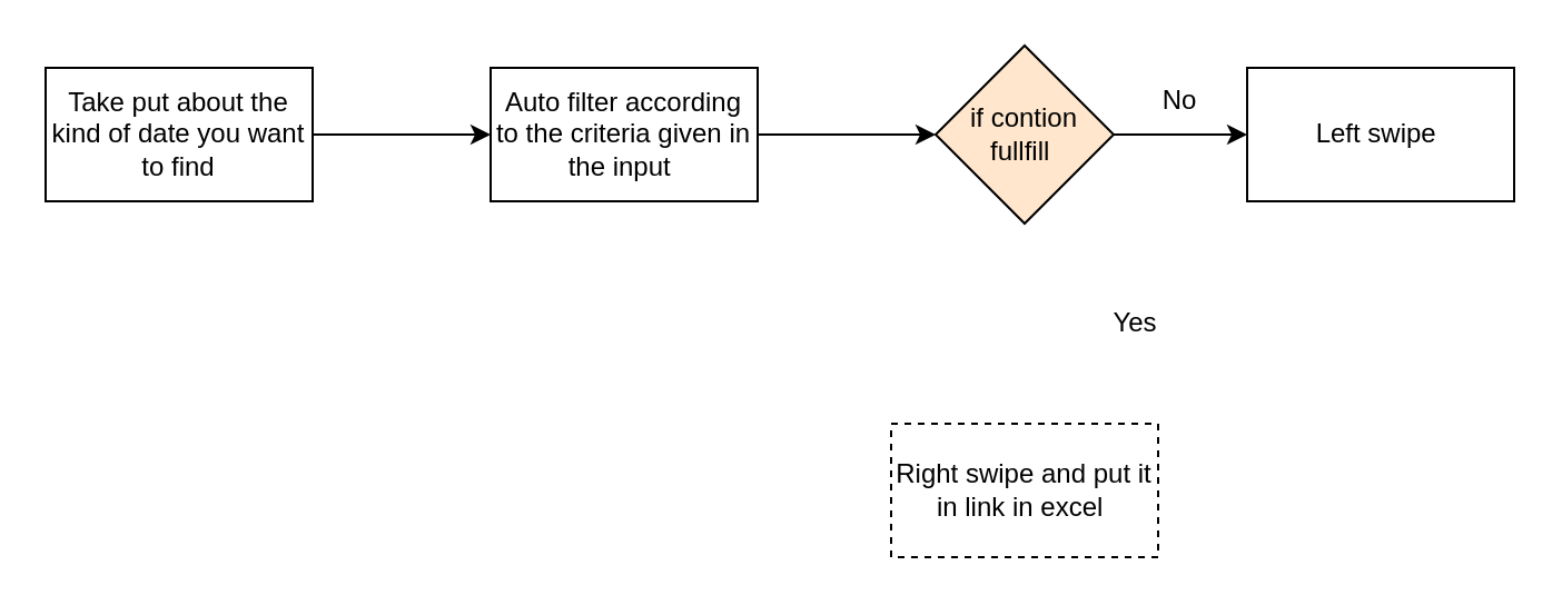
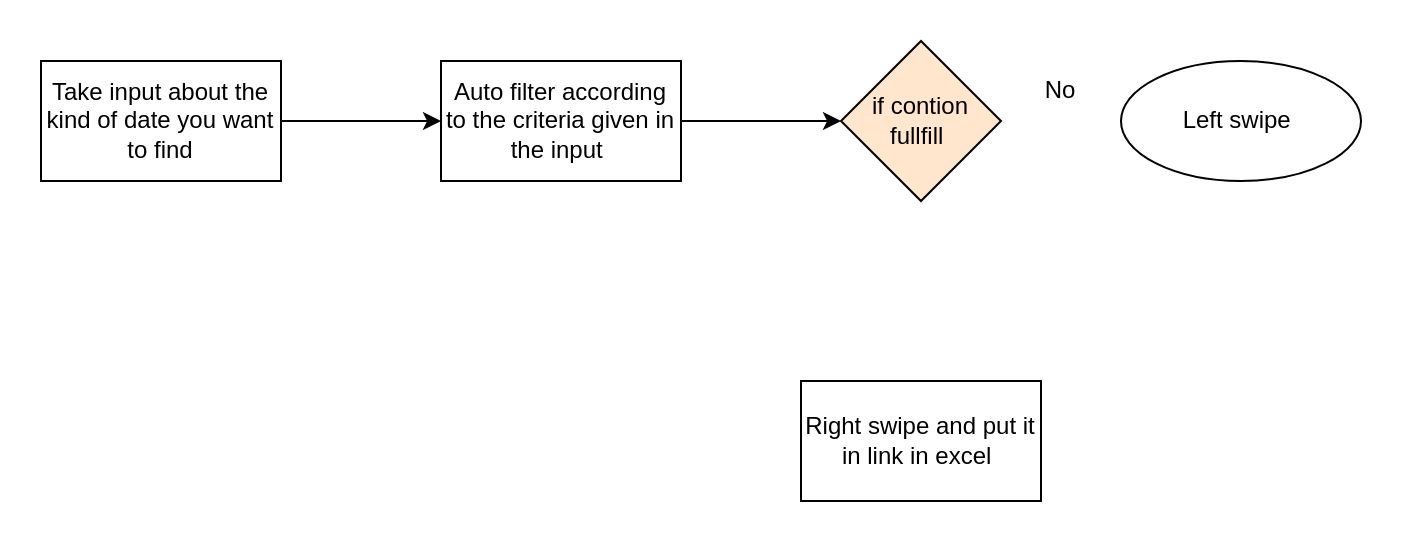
- <mxCell id="3" value="Take put about the kind of date you want to find" style="rounded=0;whiteSpace=wrap;html=1;" vertex="1" parent="1"><mxGeometry x="20" y="30" width="120" height="60" as="geometry" /></mxCell>
+ <mxCell id="3" value="Take input about the kind of date you want to find" style="rounded=0;whiteSpace=wrap;html=1;" vertex="1" parent="1"><mxGeometry x="20" y="30" width="120" height="60" as="geometry" /></mxCell>
- <mxCell id="6" value="" style="edgeStyle=orthogonalEdgeStyle;rounded=0;orthogonalLoop=1;jettySize=auto;html=1;" edge="1" parent="1" source="7" target="9"><mxGeometry relative="1" as="geometry" /></mxCell>
- <mxCell id="9" value="Left swipe&amp;nbsp;" style="whiteSpace=wrap;html=1;" vertex="1" parent="1"><mxGeometry x="560" y="30" width="120" height="60" as="geometry" /></mxCell>
+ <mxCell id="9" value="Left swipe&amp;nbsp;" style="ellipse;whiteSpace=wrap;html=1;" vertex="1" parent="1"><mxGeometry x="560" y="30" width="120" height="60" as="geometry" /></mxCell>
- <mxCell id="11" value="Yes" style="text;html=1;align=center;verticalAlign=middle;whiteSpace=wrap;rounded=0;" vertex="1" parent="1"><mxGeometry x="480" y="130" width="60" height="30" as="geometry" /></mxCell>
- <mxCell id="8" value="Right swipe and put it in link in excel&amp;nbsp;" style="whiteSpace=wrap;html=1;dashed=1;" vertex="1" parent="1"><mxGeometry x="400" y="190" width="120" height="60" as="geometry" /></mxCell>
+ <mxCell id="8" value="Right swipe and put it in link in excel&amp;nbsp;" style="whiteSpace=wrap;html=1;" vertex="1" parent="1"><mxGeometry x="400" y="190" width="120" height="60" as="geometry" /></mxCell>
